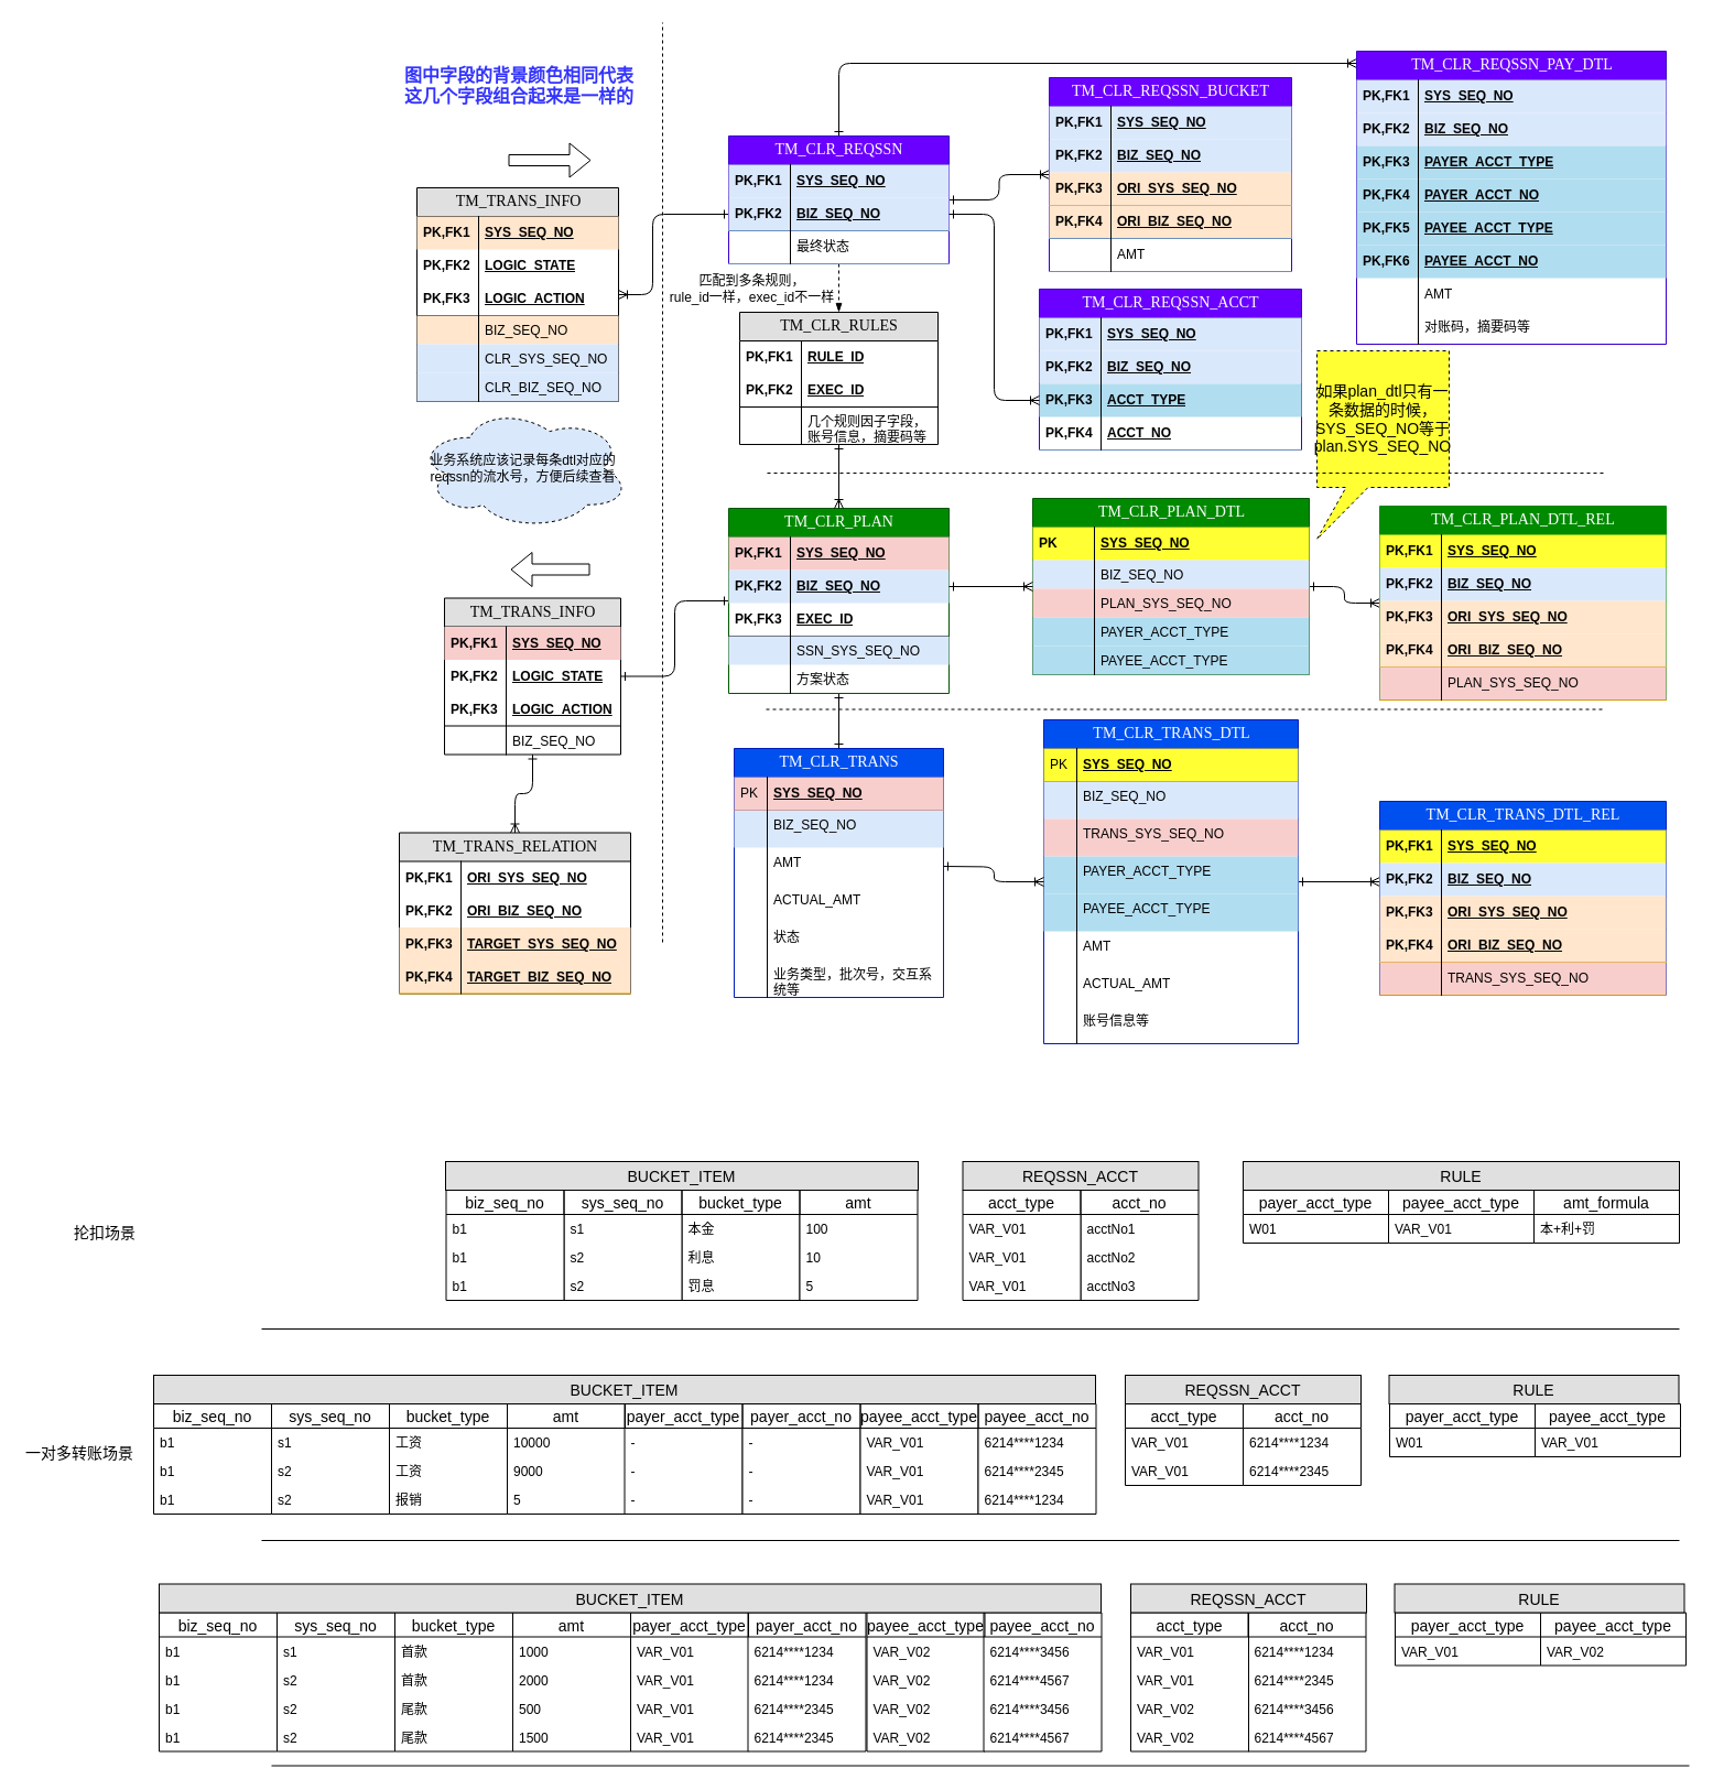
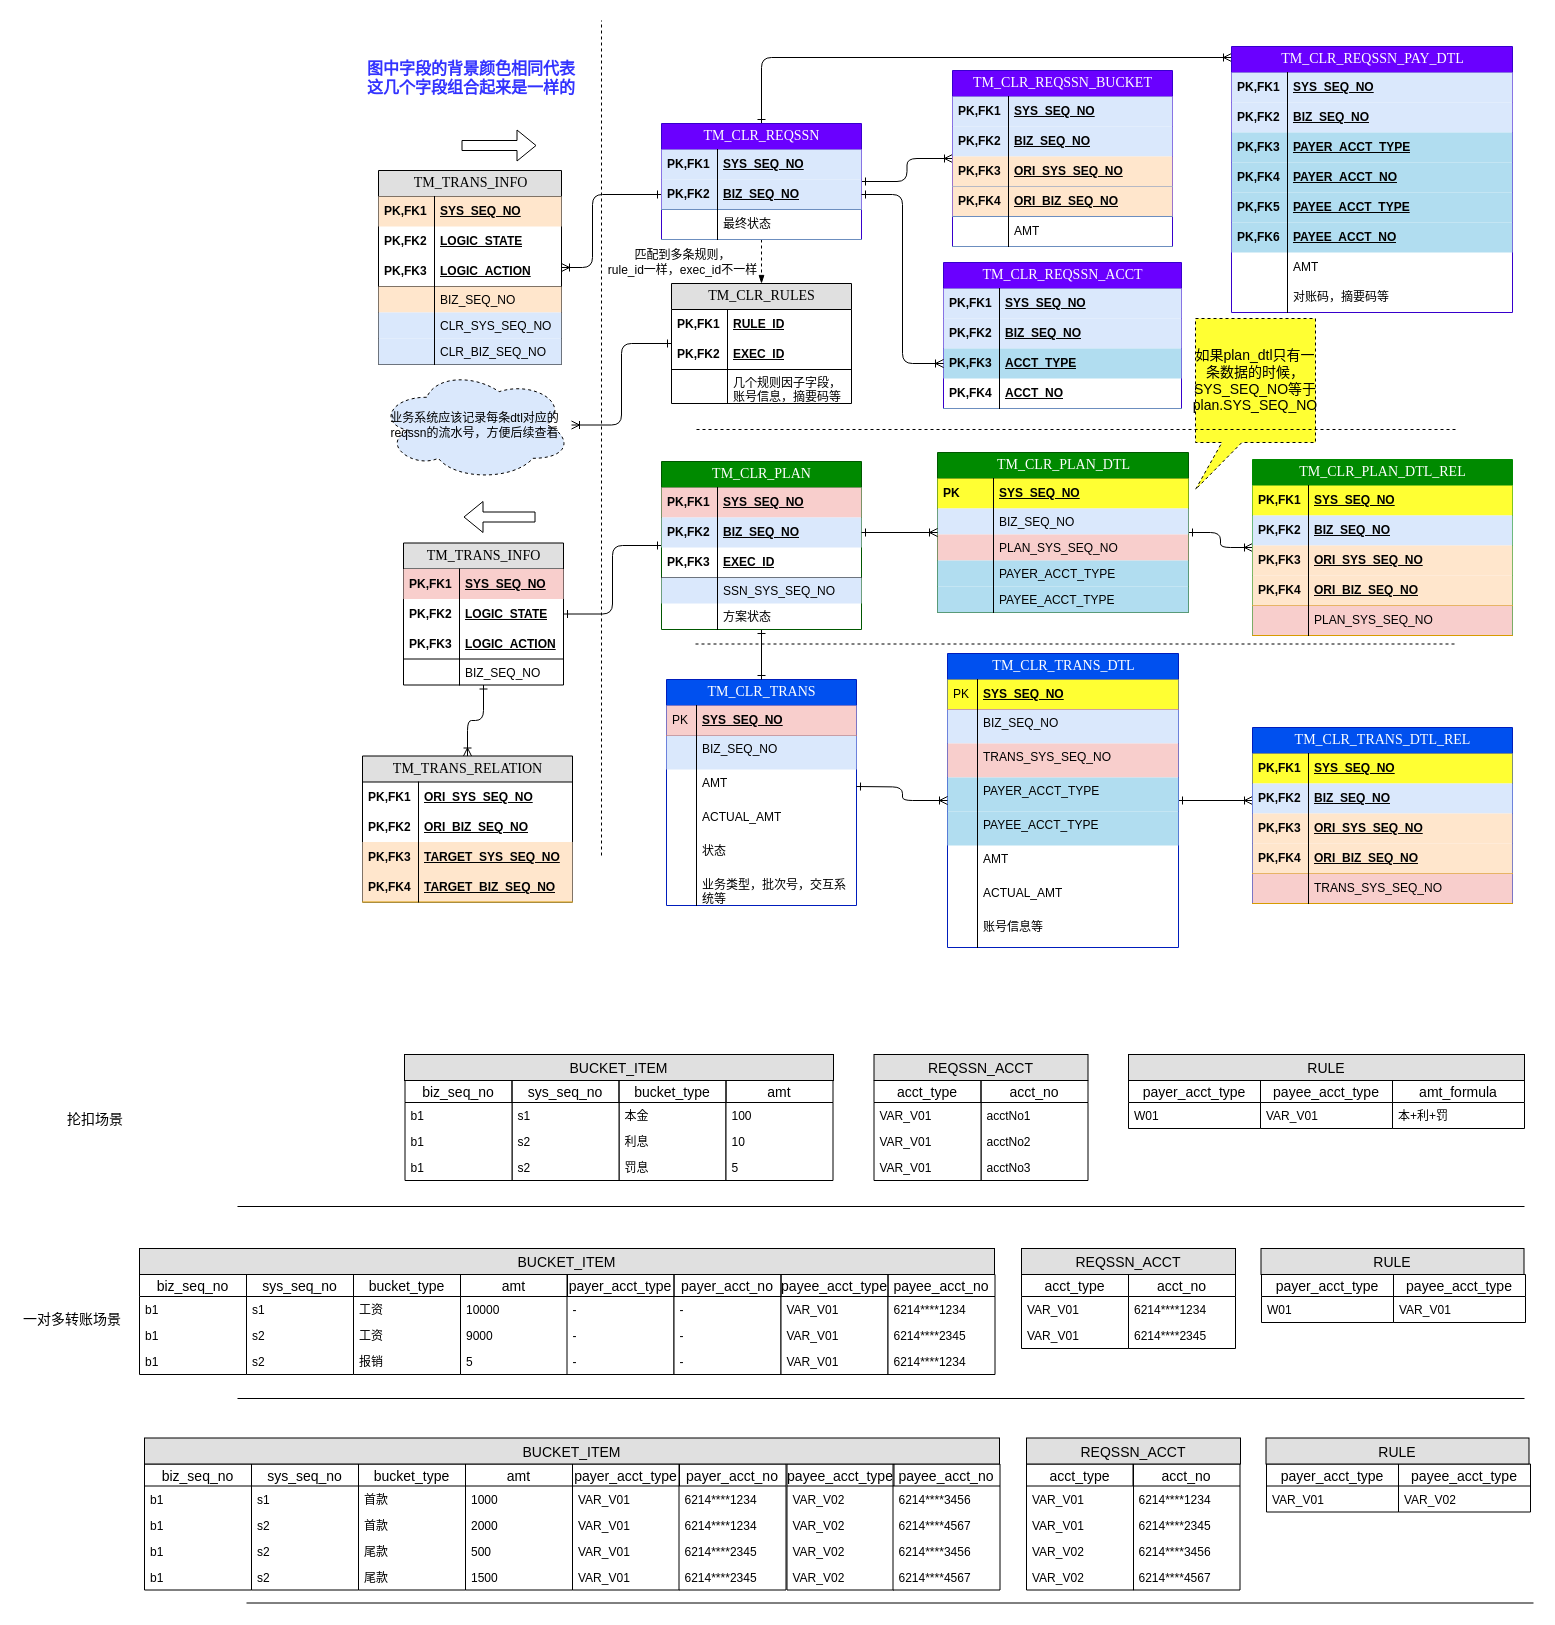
- <mxCell id="77" value="" style="edgeStyle=orthogonalEdgeStyle;rounded=1;orthogonalLoop=1;jettySize=auto;html=1;startArrow=ERone;startFill=0;endArrow=ERoneToMany;endFill=0;" parent="1" source="78" target="44" edge="1"><mxGeometry relative="1" as="geometry"><mxPoint x="761" y="427" as="sourcePoint" /></mxGeometry></mxCell>
+ <mxCell id="77" value="" style="edgeStyle=orthogonalEdgeStyle;rounded=1;orthogonalLoop=1;jettySize=auto;html=1;startArrow=ERone;startFill=0;endArrow=ERoneToMany;endFill=0;" parent="1" source="78" target="117" edge="1"><mxGeometry relative="1" as="geometry"><mxPoint x="761" y="427" as="sourcePoint" /></mxGeometry></mxCell>
